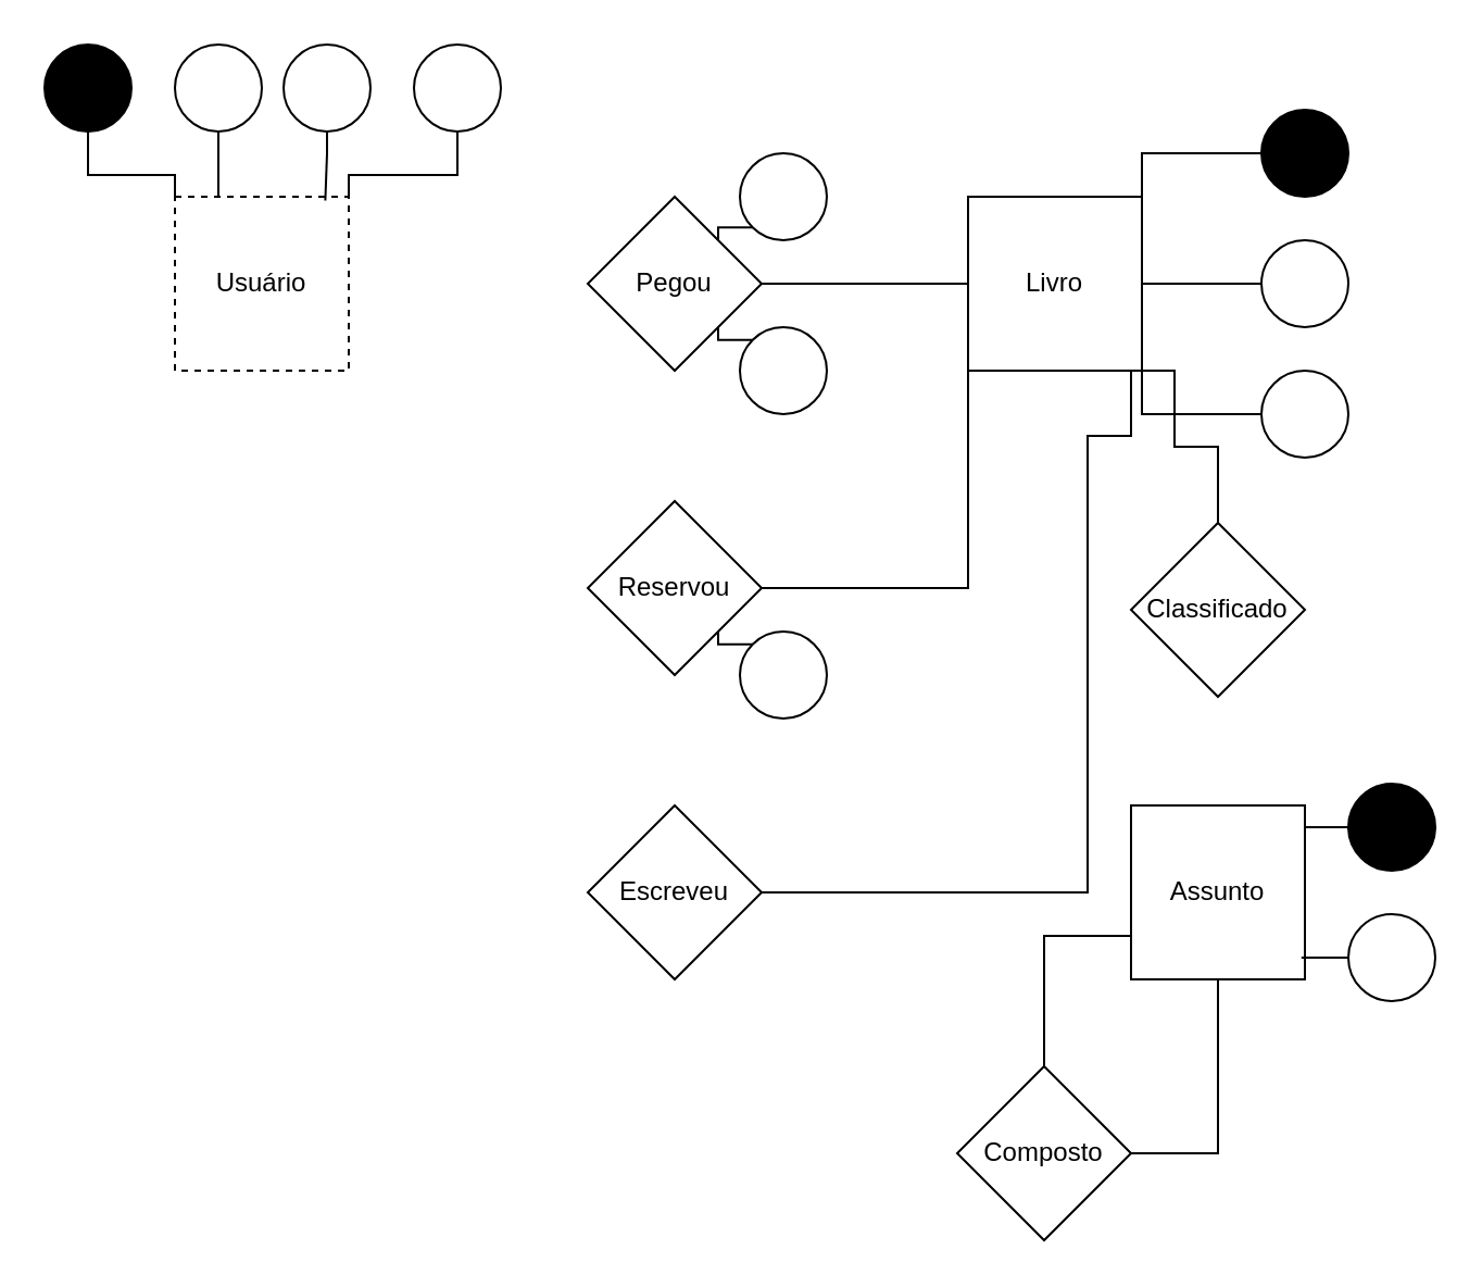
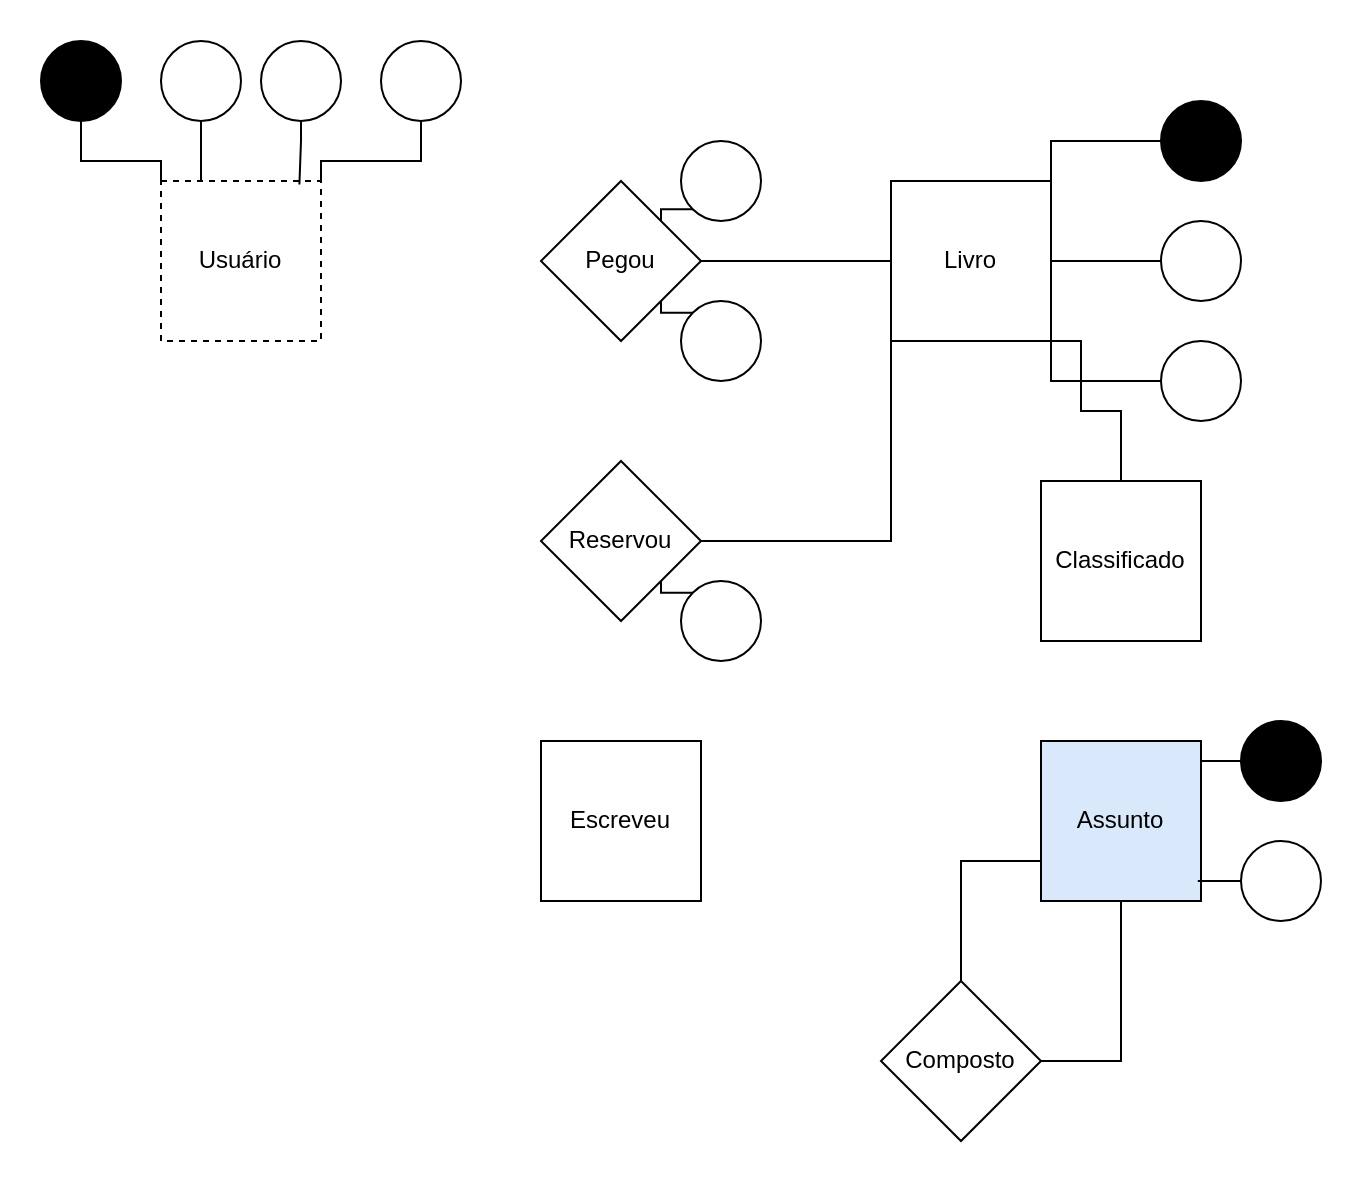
- <mxCell id="27" value="Classificado" style="rhombus;whiteSpace=wrap;html=1;" parent="1" vertex="1"><mxGeometry x="520" y="240" width="80" height="80" as="geometry" /></mxCell>
+ <mxCell id="27" value="Classificado" style="whiteSpace=wrap;html=1;rounded=0;" parent="1" vertex="1"><mxGeometry x="520" y="240" width="80" height="80" as="geometry" /></mxCell>
- <mxCell id="25" style="edgeStyle=orthogonalEdgeStyle;rounded=0;orthogonalLoop=1;jettySize=auto;html=1;exitX=1;exitY=0.5;exitDx=0;exitDy=0;entryX=0.5;entryY=1;entryDx=0;entryDy=0;endArrow=none;endFill=0;" parent="1" source="26" target="11" edge="1"><mxGeometry relative="1" as="geometry"><mxPoint x="500" y="190" as="targetPoint" /><Array as="points"><mxPoint x="500" y="410" /><mxPoint x="500" y="200" /><mxPoint x="520" y="200" /></Array></mxGeometry></mxCell>
- <mxCell id="26" value="Escreveu" style="rhombus;whiteSpace=wrap;html=1;" parent="1" vertex="1"><mxGeometry x="270" y="370" width="80" height="80" as="geometry" /></mxCell>
+ <mxCell id="26" value="Escreveu" style="whiteSpace=wrap;html=1;rounded=0;" parent="1" vertex="1"><mxGeometry x="270" y="370" width="80" height="80" as="geometry" /></mxCell>
- <mxCell id="12" value="Assunto" style="whiteSpace=wrap;html=1;aspect=fixed;" parent="1" vertex="1"><mxGeometry x="520" y="370" width="80" height="80" as="geometry" /></mxCell>
+ <mxCell id="12" value="Assunto" style="whiteSpace=wrap;html=1;aspect=fixed;fillColor=#dae8fc;" parent="1" vertex="1"><mxGeometry x="520" y="370" width="80" height="80" as="geometry" /></mxCell>
